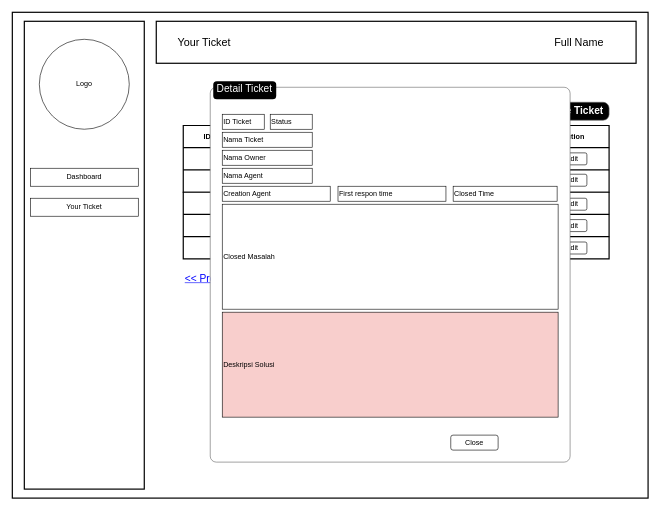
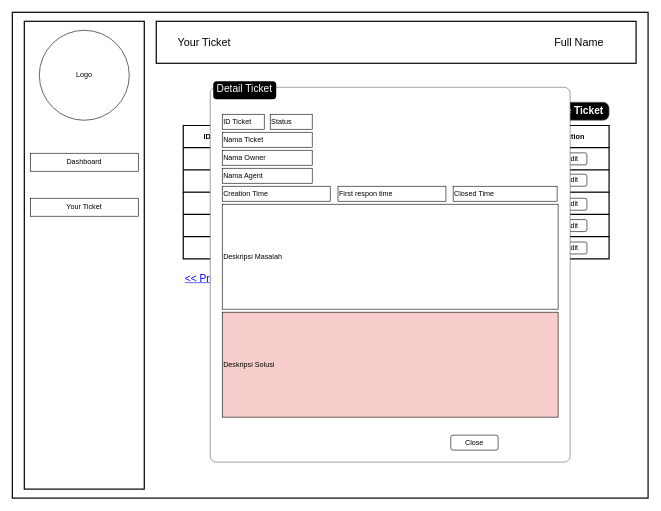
- <mxCell id="4" value="Logo" style="ellipse;whiteSpace=wrap;html=1;aspect=fixed;" vertex="1" parent="1"><mxGeometry x="65" y="65" width="150" height="150" as="geometry" /></mxCell>
+ <mxCell id="4" value="Logo" style="ellipse;whiteSpace=wrap;html=1;aspect=fixed;" vertex="1" parent="1"><mxGeometry x="65" y="50" width="150" height="150" as="geometry" /></mxCell>
- <mxCell id="9" value="Dashboard" style="rounded=0;whiteSpace=wrap;html=1;fillColor=none;" vertex="1" parent="1"><mxGeometry x="50" y="280" width="180" height="30" as="geometry" /></mxCell>
+ <mxCell id="9" value="Dashboard" style="rounded=0;whiteSpace=wrap;html=1;fillColor=none;" vertex="1" parent="1"><mxGeometry x="50" y="255" width="180" height="30" as="geometry" /></mxCell>
- <mxCell id="94" value="Creation Agent" style="rounded=0;whiteSpace=wrap;html=1;align=left;" vertex="1" parent="88"><mxGeometry x="20" y="175" width="180" height="25" as="geometry" /></mxCell>
+ <mxCell id="94" value="Creation Time" style="rounded=0;whiteSpace=wrap;html=1;align=left;" vertex="1" parent="88"><mxGeometry x="20" y="175" width="180" height="25" as="geometry" /></mxCell>
- <mxCell id="96" value="Closed Masalah" style="rounded=0;whiteSpace=wrap;html=1;align=left;" vertex="1" parent="88"><mxGeometry x="20" y="205" width="560" height="175" as="geometry" /></mxCell>
+ <mxCell id="96" value="Deskripsi Masalah" style="rounded=0;whiteSpace=wrap;html=1;align=left;" vertex="1" parent="88"><mxGeometry x="20" y="205" width="560" height="175" as="geometry" /></mxCell>
